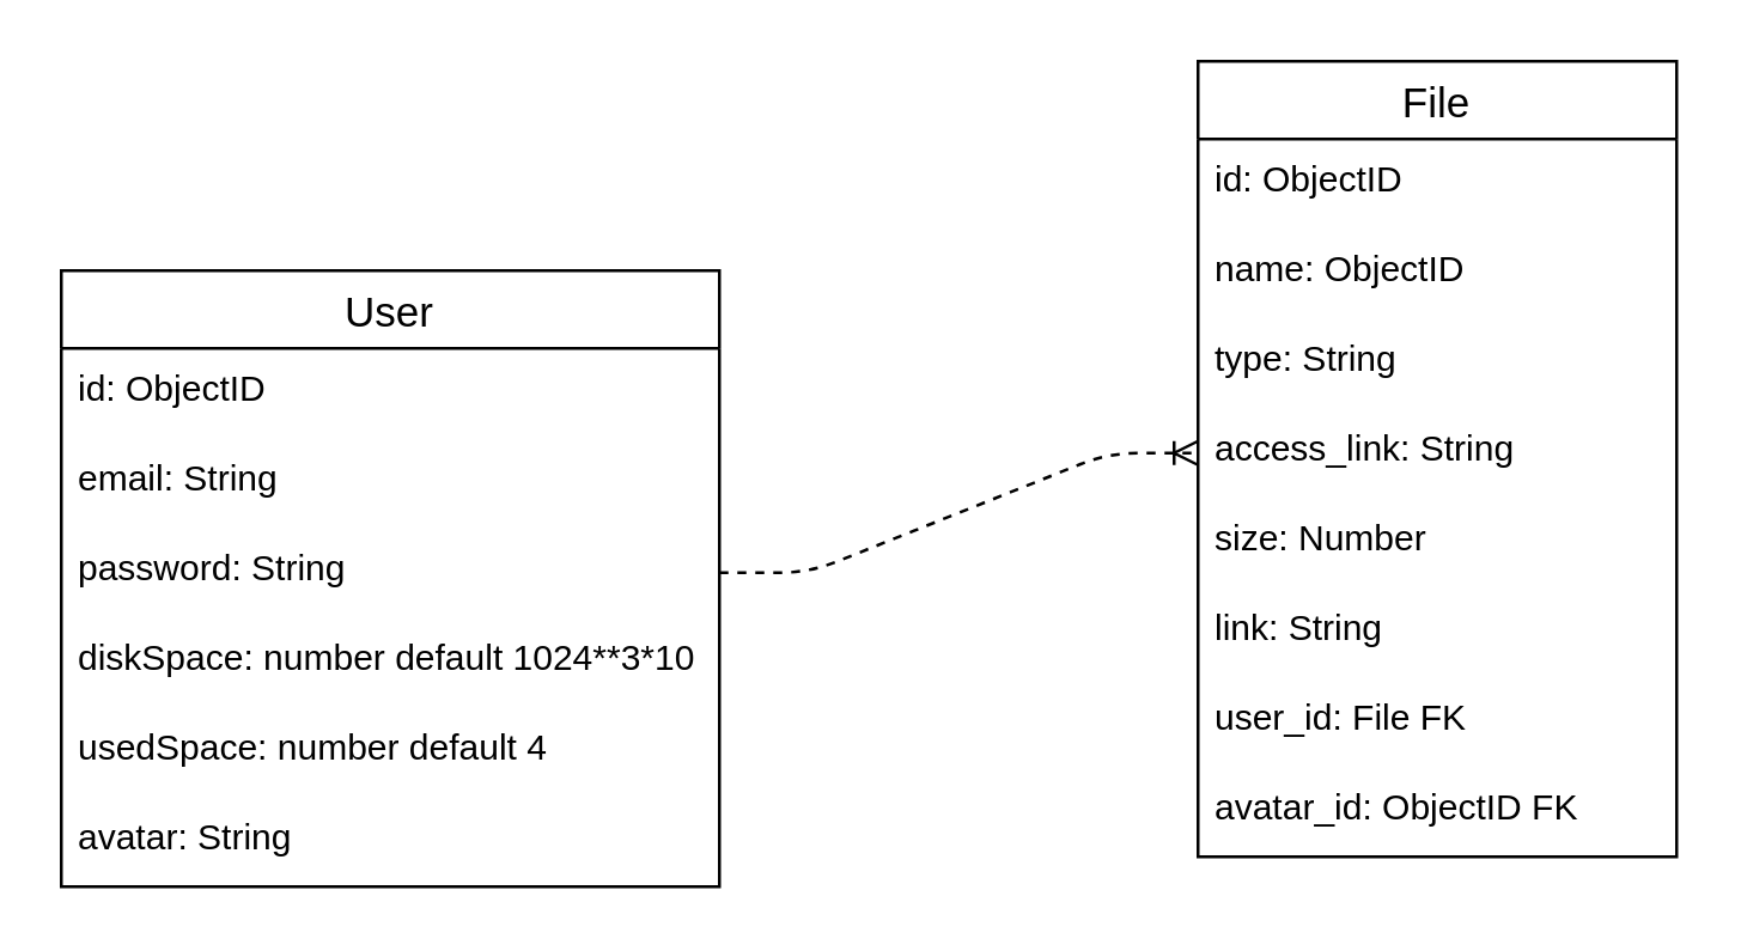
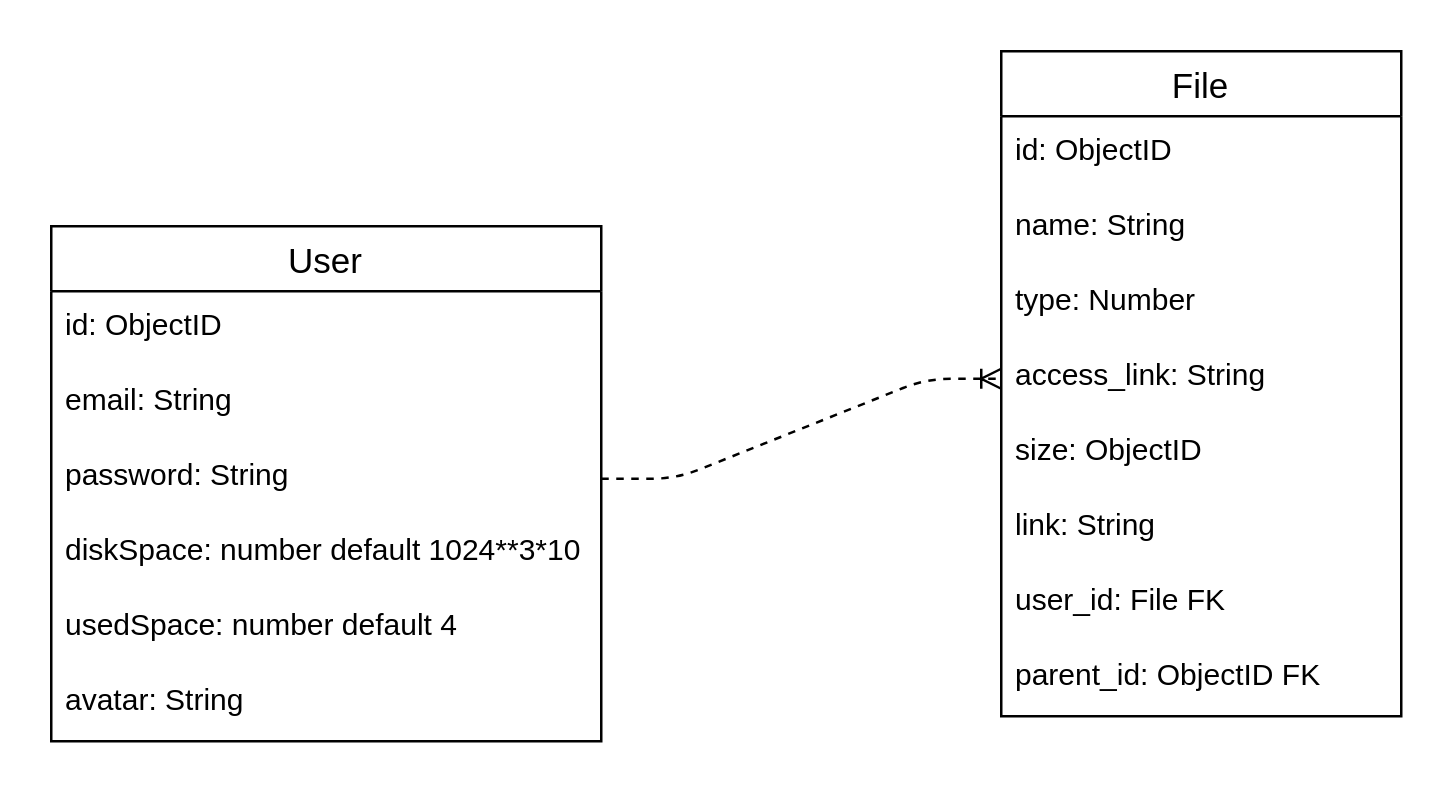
- <mxCell id="11" value="name: ObjectID" style="text;strokeColor=none;fillColor=none;spacingLeft=4;spacingRight=4;overflow=hidden;rotatable=0;points=[[0,0.5],[1,0.5]];portConstraint=eastwest;fontSize=12;" vertex="1" parent="9"><mxGeometry y="56" width="160" height="30" as="geometry" /></mxCell>
+ <mxCell id="11" value="name: String" style="text;strokeColor=none;fillColor=none;spacingLeft=4;spacingRight=4;overflow=hidden;rotatable=0;points=[[0,0.5],[1,0.5]];portConstraint=eastwest;fontSize=12;" vertex="1" parent="9"><mxGeometry y="56" width="160" height="30" as="geometry" /></mxCell>
- <mxCell id="12" value="type: String" style="text;strokeColor=none;fillColor=none;spacingLeft=4;spacingRight=4;overflow=hidden;rotatable=0;points=[[0,0.5],[1,0.5]];portConstraint=eastwest;fontSize=12;" vertex="1" parent="9"><mxGeometry y="86" width="160" height="30" as="geometry" /></mxCell>
+ <mxCell id="12" value="type: Number" style="text;strokeColor=none;fillColor=none;spacingLeft=4;spacingRight=4;overflow=hidden;rotatable=0;points=[[0,0.5],[1,0.5]];portConstraint=eastwest;fontSize=12;" vertex="1" parent="9"><mxGeometry y="86" width="160" height="30" as="geometry" /></mxCell>
- <mxCell id="14" value="size: Number" style="text;strokeColor=none;fillColor=none;spacingLeft=4;spacingRight=4;overflow=hidden;rotatable=0;points=[[0,0.5],[1,0.5]];portConstraint=eastwest;fontSize=12;" vertex="1" parent="9"><mxGeometry y="146" width="160" height="30" as="geometry" /></mxCell>
+ <mxCell id="14" value="size: ObjectID" style="text;strokeColor=none;fillColor=none;spacingLeft=4;spacingRight=4;overflow=hidden;rotatable=0;points=[[0,0.5],[1,0.5]];portConstraint=eastwest;fontSize=12;" vertex="1" parent="9"><mxGeometry y="146" width="160" height="30" as="geometry" /></mxCell>
- <mxCell id="17" value="avatar_id: ObjectID FK" style="text;strokeColor=none;fillColor=none;spacingLeft=4;spacingRight=4;overflow=hidden;rotatable=0;points=[[0,0.5],[1,0.5]];portConstraint=eastwest;fontSize=12;" vertex="1" parent="9"><mxGeometry y="236" width="160" height="30" as="geometry" /></mxCell>
+ <mxCell id="17" value="parent_id: ObjectID FK" style="text;strokeColor=none;fillColor=none;spacingLeft=4;spacingRight=4;overflow=hidden;rotatable=0;points=[[0,0.5],[1,0.5]];portConstraint=eastwest;fontSize=12;" vertex="1" parent="9"><mxGeometry y="236" width="160" height="30" as="geometry" /></mxCell>
